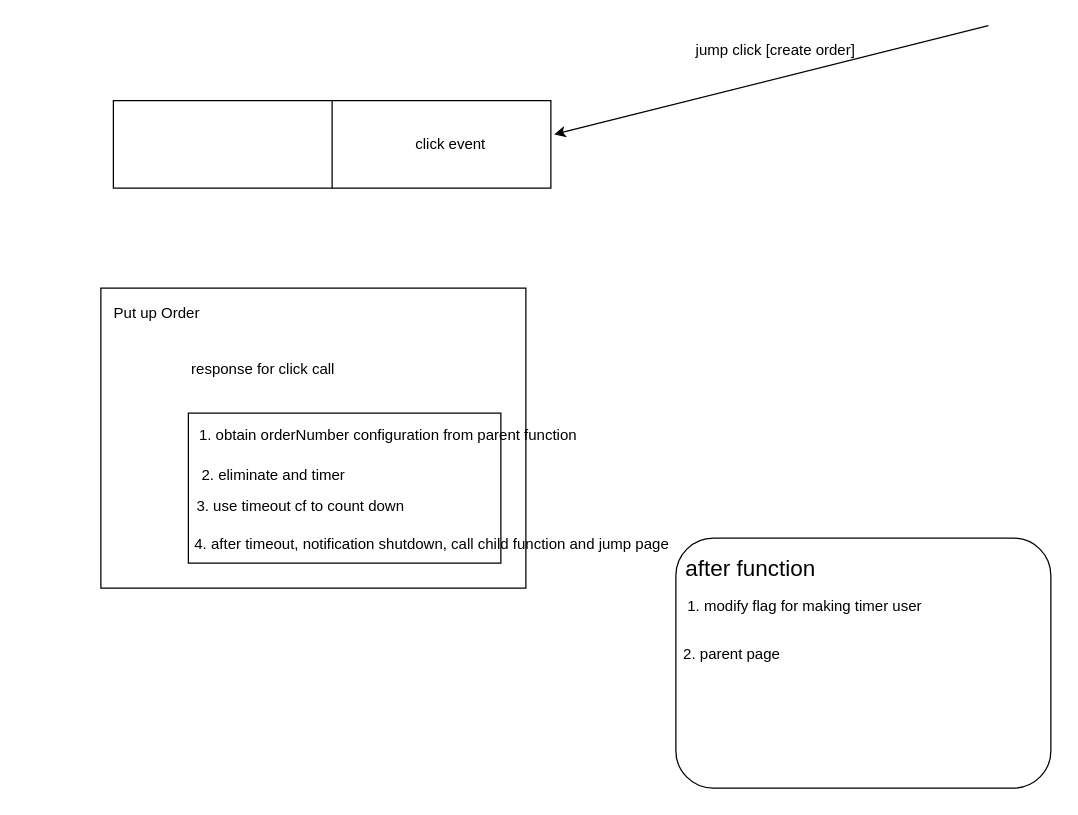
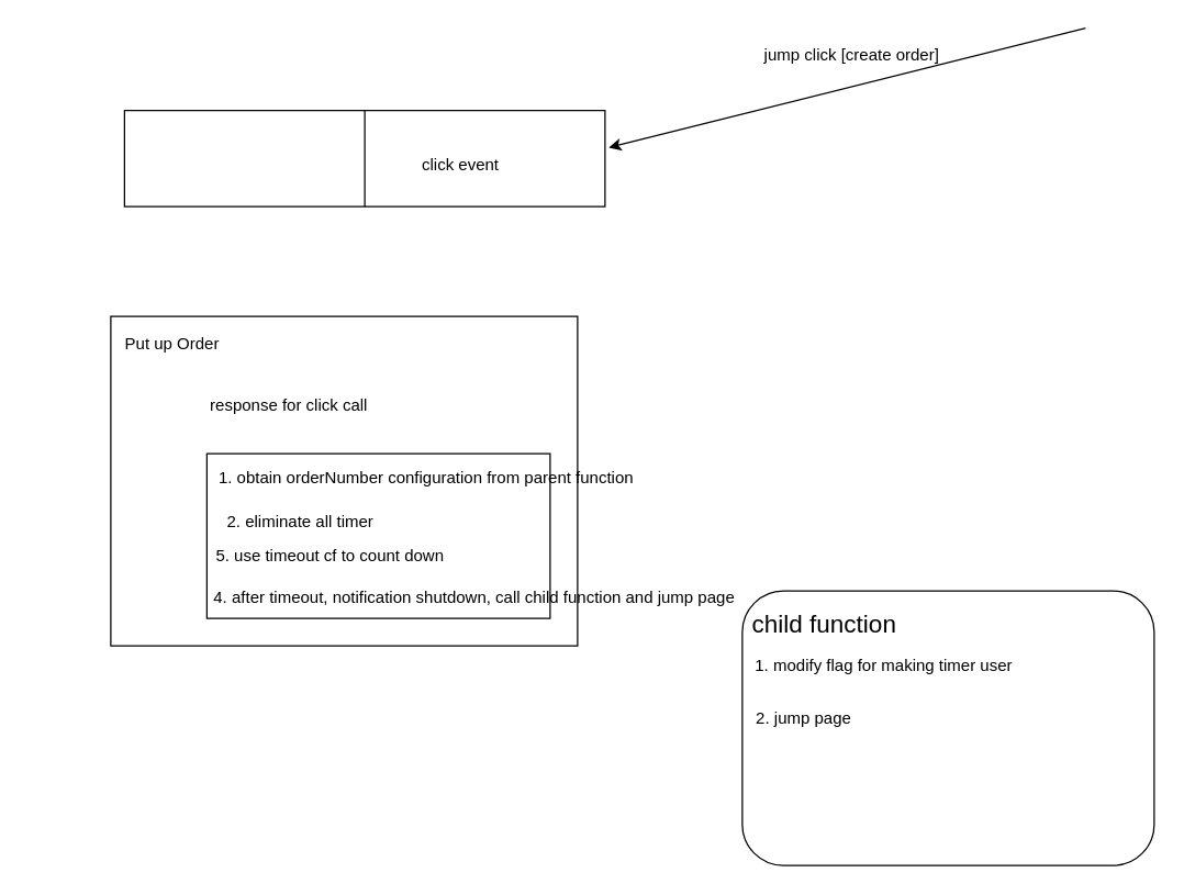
- <mxCell id="4" value="click event" style="text;html=1;strokeColor=none;fillColor=none;align=center;verticalAlign=middle;whiteSpace=wrap;rounded=0;" vertex="1" parent="1"><mxGeometry x="330" y="100" width="60" height="30" as="geometry" /></mxCell>
+ <mxCell id="4" value="click event" style="text;html=1;strokeColor=none;fillColor=none;align=center;verticalAlign=middle;whiteSpace=wrap;rounded=0;" vertex="1" parent="1"><mxGeometry x="305" y="105" width="60" height="30" as="geometry" /></mxCell>
- <mxCell id="12" value="2. eliminate and timer&amp;nbsp;" style="text;html=1;strokeColor=none;fillColor=none;align=center;verticalAlign=middle;whiteSpace=wrap;rounded=0;" vertex="1" parent="1"><mxGeometry y="360" width="400" height="40" as="geometry" x="20" /></mxCell>
+ <mxCell id="12" value="2. eliminate all timer&amp;nbsp;" style="text;html=1;strokeColor=none;fillColor=none;align=center;verticalAlign=middle;whiteSpace=wrap;rounded=0;" vertex="1" parent="1"><mxGeometry y="360" width="400" height="40" as="geometry" x="20" /></mxCell>
- <mxCell id="13" value="3. use timeout cf to count down" style="text;html=1;strokeColor=none;fillColor=none;align=center;verticalAlign=middle;whiteSpace=wrap;rounded=0;" vertex="1" parent="1"><mxGeometry x="70" y="390" width="340" height="30" as="geometry" /></mxCell>
+ <mxCell id="13" value="5. use timeout cf to count down" style="text;html=1;strokeColor=none;fillColor=none;align=center;verticalAlign=middle;whiteSpace=wrap;rounded=0;" vertex="1" parent="1"><mxGeometry x="70" y="390" width="340" height="30" as="geometry" /></mxCell>
- <mxCell id="16" value="&lt;font style=&quot;font-size: 18px;&quot;&gt;after function&lt;/font&gt;" style="text;html=1;strokeColor=none;fillColor=none;align=center;verticalAlign=middle;whiteSpace=wrap;rounded=0;" vertex="1" parent="1"><mxGeometry x="490" y="440" width="220" height="30" as="geometry" /></mxCell>
+ <mxCell id="16" value="&lt;font style=&quot;font-size: 18px;&quot;&gt;child function&lt;/font&gt;" style="text;html=1;strokeColor=none;fillColor=none;align=center;verticalAlign=middle;whiteSpace=wrap;rounded=0;" vertex="1" parent="1"><mxGeometry x="490" y="440" width="220" height="30" as="geometry" /></mxCell>
- <mxCell id="18" value="2. parent page" style="text;html=1;strokeColor=none;fillColor=none;align=center;verticalAlign=middle;whiteSpace=wrap;rounded=0;" vertex="1" parent="1"><mxGeometry x="410" y="500" width="350" height="45" as="geometry" /></mxCell>
+ <mxCell id="18" value="2. jump page" style="text;html=1;strokeColor=none;fillColor=none;align=center;verticalAlign=middle;whiteSpace=wrap;rounded=0;" vertex="1" parent="1"><mxGeometry x="410" y="500" width="350" height="45" as="geometry" /></mxCell>
